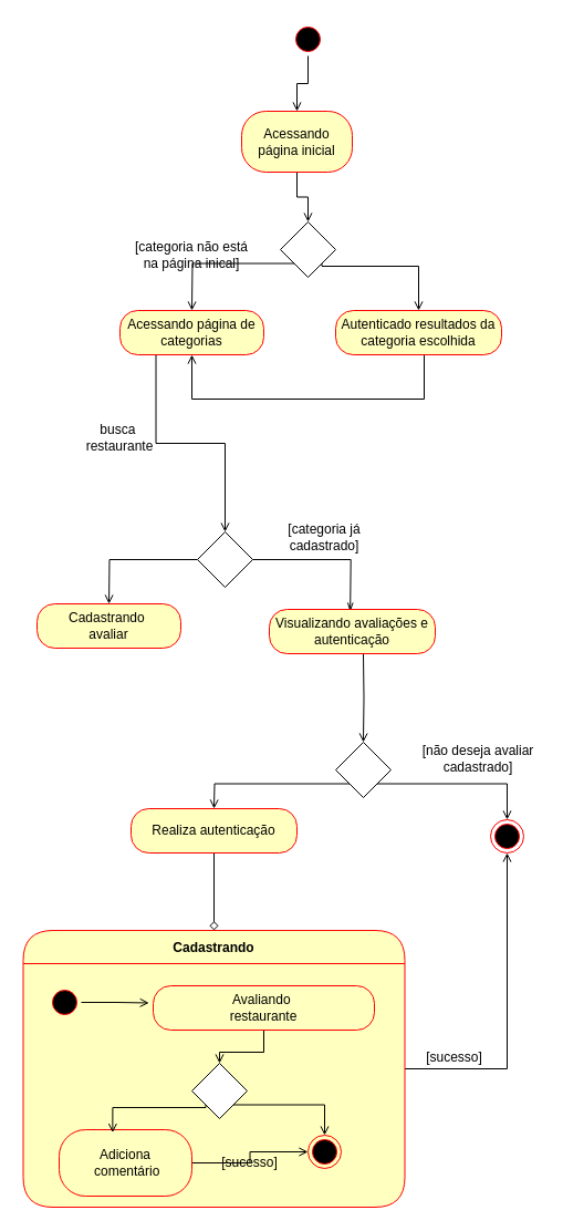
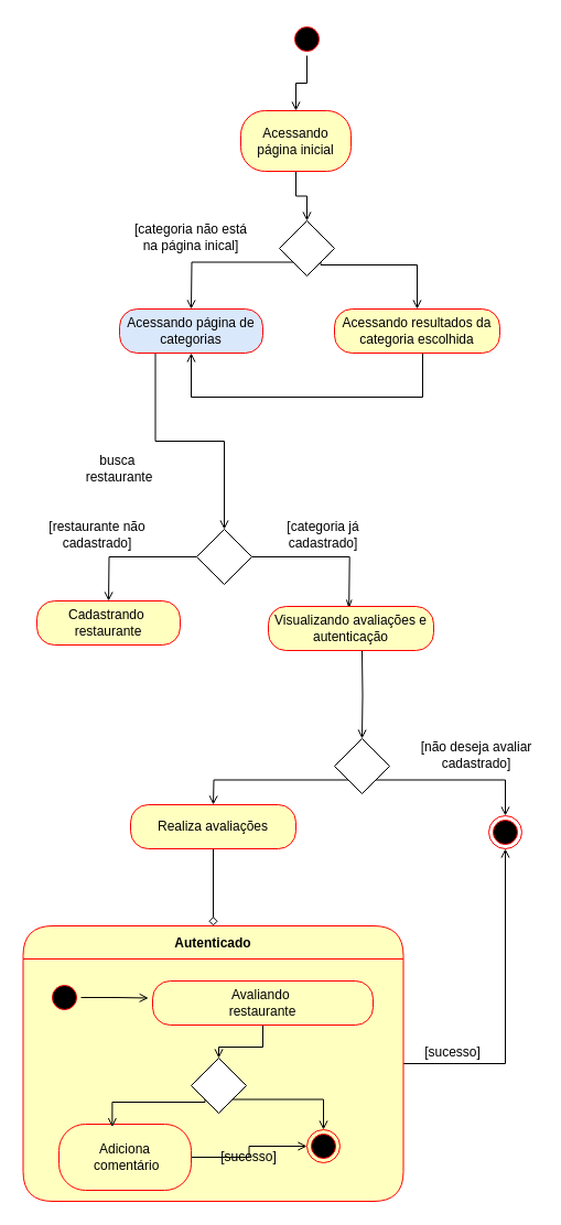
- <mxCell id="8" value="[categoria não está na página inical]" style="text;html=1;align=center;verticalAlign=middle;whiteSpace=wrap;rounded=0;" vertex="1" parent="1"><mxGeometry x="118" y="215" width="110" height="30" as="geometry" /></mxCell>
+ <mxCell id="8" value="[categoria não está na página inical]" style="text;html=1;align=center;verticalAlign=middle;whiteSpace=wrap;rounded=0;" vertex="1" parent="1"><mxGeometry x="118" y="200" width="110" height="30" as="geometry" /></mxCell>
- <mxCell id="22" value="Acessando página de categorias" style="rounded=1;whiteSpace=wrap;html=1;arcSize=40;fontColor=#000000;fillColor=#ffffc0;strokeColor=#ff0000;" vertex="1" parent="1"><mxGeometry x="108" y="280" width="130" height="40" as="geometry" /></mxCell>
+ <mxCell id="22" value="Acessando página de categorias" style="rounded=1;whiteSpace=wrap;html=1;arcSize=40;fontColor=#000000;fillColor=#dae8fc;strokeColor=#ff0000;" vertex="1" parent="1"><mxGeometry x="108" y="280" width="130" height="40" as="geometry" /></mxCell>
- <mxCell id="23" value="Autenticado resultados da categoria escolhida" style="rounded=1;whiteSpace=wrap;html=1;arcSize=40;fontColor=#000000;fillColor=#ffffc0;strokeColor=#ff0000;" vertex="1" parent="1"><mxGeometry x="303" y="280" width="150" height="40" as="geometry" /></mxCell>
+ <mxCell id="23" value="Acessando resultados da categoria escolhida" style="rounded=1;whiteSpace=wrap;html=1;arcSize=40;fontColor=#000000;fillColor=#ffffc0;strokeColor=#ff0000;" vertex="1" parent="1"><mxGeometry x="303" y="280" width="150" height="40" as="geometry" /></mxCell>
- <mxCell id="11" value="busca&amp;nbsp;&lt;div&gt;restaurante&lt;/div&gt;" style="text;html=1;align=center;verticalAlign=middle;whiteSpace=wrap;rounded=0;" vertex="1" parent="1"><mxGeometry x="53" y="380" width="110" height="30" as="geometry" /></mxCell>
+ <mxCell id="11" value="busca&amp;nbsp;&lt;div&gt;restaurante&lt;/div&gt;" style="text;html=1;align=center;verticalAlign=middle;whiteSpace=wrap;rounded=0;" vertex="1" parent="1"><mxGeometry x="53" y="410" width="110" height="30" as="geometry" /></mxCell>
+ <mxCell id="14" value="[restaurante não cadastrado]" style="text;html=1;align=center;verticalAlign=middle;whiteSpace=wrap;rounded=0;" vertex="1" parent="1"><mxGeometry x="33" y="470" width="110" height="30" as="geometry" /></mxCell>
- <mxCell id="24" value="Cadastrando&amp;nbsp;&lt;div&gt;avaliar&lt;/div&gt;" style="rounded=1;whiteSpace=wrap;html=1;arcSize=40;fontColor=#000000;fillColor=#ffffc0;strokeColor=#ff0000;" vertex="1" parent="1"><mxGeometry x="33" y="545" width="130" height="40" as="geometry" /></mxCell>
+ <mxCell id="24" value="Cadastrando&amp;nbsp;&lt;div&gt;restaurante&lt;/div&gt;" style="rounded=1;whiteSpace=wrap;html=1;arcSize=40;fontColor=#000000;fillColor=#ffffc0;strokeColor=#ff0000;" vertex="1" parent="1"><mxGeometry x="33" y="545" width="130" height="40" as="geometry" /></mxCell>
- <mxCell id="27" value="Realiza autenticação" style="rounded=1;whiteSpace=wrap;html=1;arcSize=40;fontColor=#000000;fillColor=#ffffc0;strokeColor=#ff0000;" vertex="1" parent="1"><mxGeometry x="118" y="730" width="150" height="40" as="geometry" /></mxCell>
+ <mxCell id="27" value="Realiza avaliações" style="rounded=1;whiteSpace=wrap;html=1;arcSize=40;fontColor=#000000;fillColor=#ffffc0;strokeColor=#ff0000;" vertex="1" parent="1"><mxGeometry x="118" y="730" width="150" height="40" as="geometry" /></mxCell>
- <mxCell id="31" value="Cadastrando" style="swimlane;fontStyle=1;align=center;verticalAlign=middle;childLayout=stackLayout;horizontal=1;startSize=30;horizontalStack=0;resizeParent=0;resizeLast=1;container=0;fontColor=#000000;collapsible=0;rounded=1;arcSize=30;strokeColor=#ff0000;fillColor=#ffffc0;swimlaneFillColor=#ffffc0;dropTarget=0;" vertex="1" parent="1"><mxGeometry x="20.5" y="840" width="345" height="250" as="geometry" /></mxCell>
+ <mxCell id="31" value="Autenticado" style="swimlane;fontStyle=1;align=center;verticalAlign=middle;childLayout=stackLayout;horizontal=1;startSize=30;horizontalStack=0;resizeParent=0;resizeLast=1;container=0;fontColor=#000000;collapsible=0;rounded=1;arcSize=30;strokeColor=#ff0000;fillColor=#ffffc0;swimlaneFillColor=#ffffc0;dropTarget=0;" vertex="1" parent="1"><mxGeometry x="20.5" y="840" width="345" height="250" as="geometry" /></mxCell>
